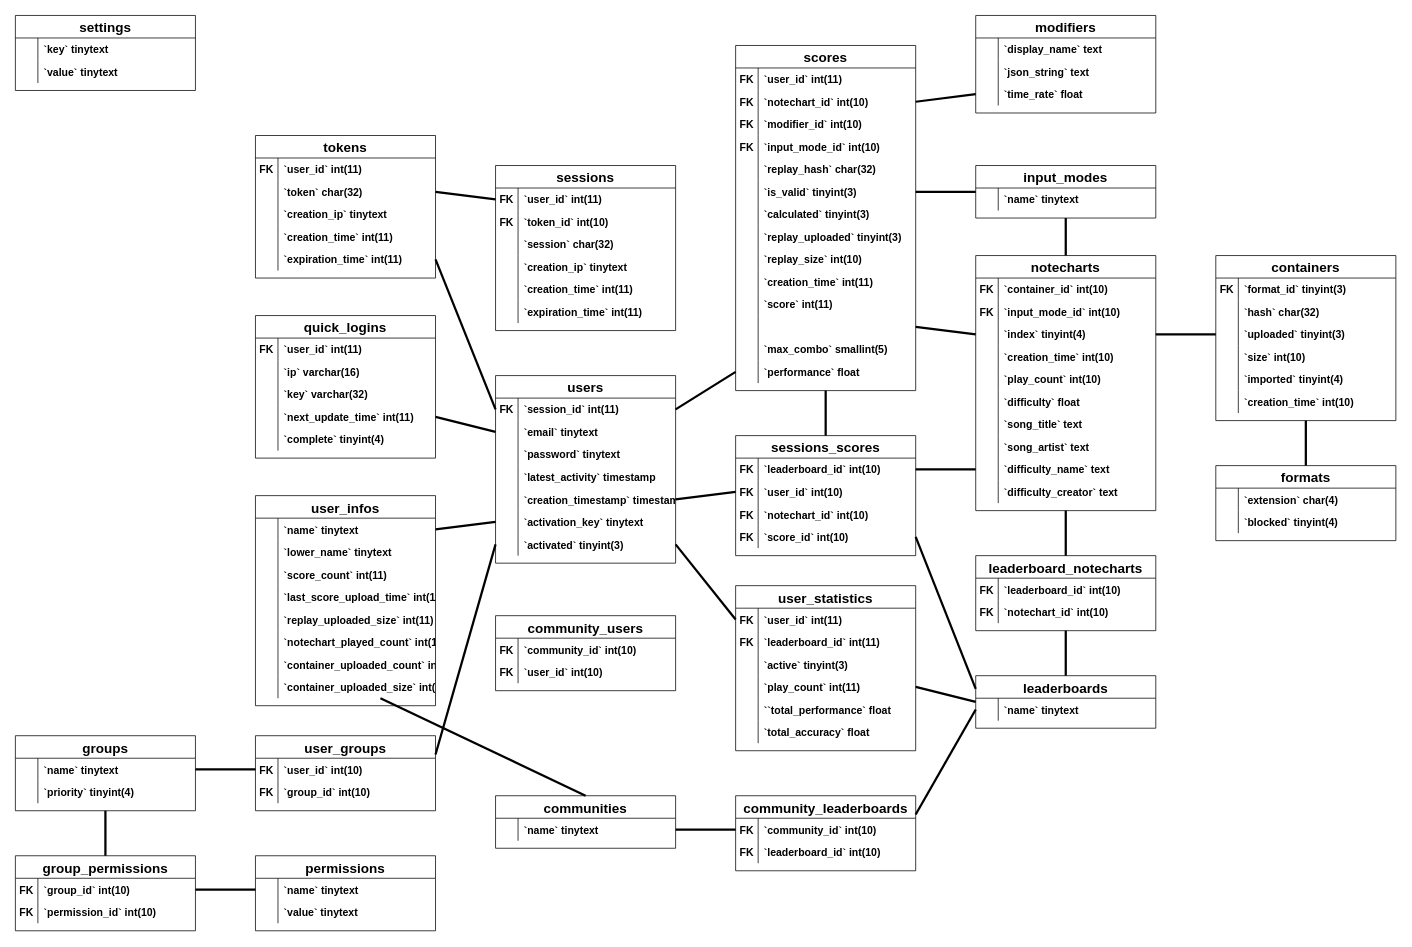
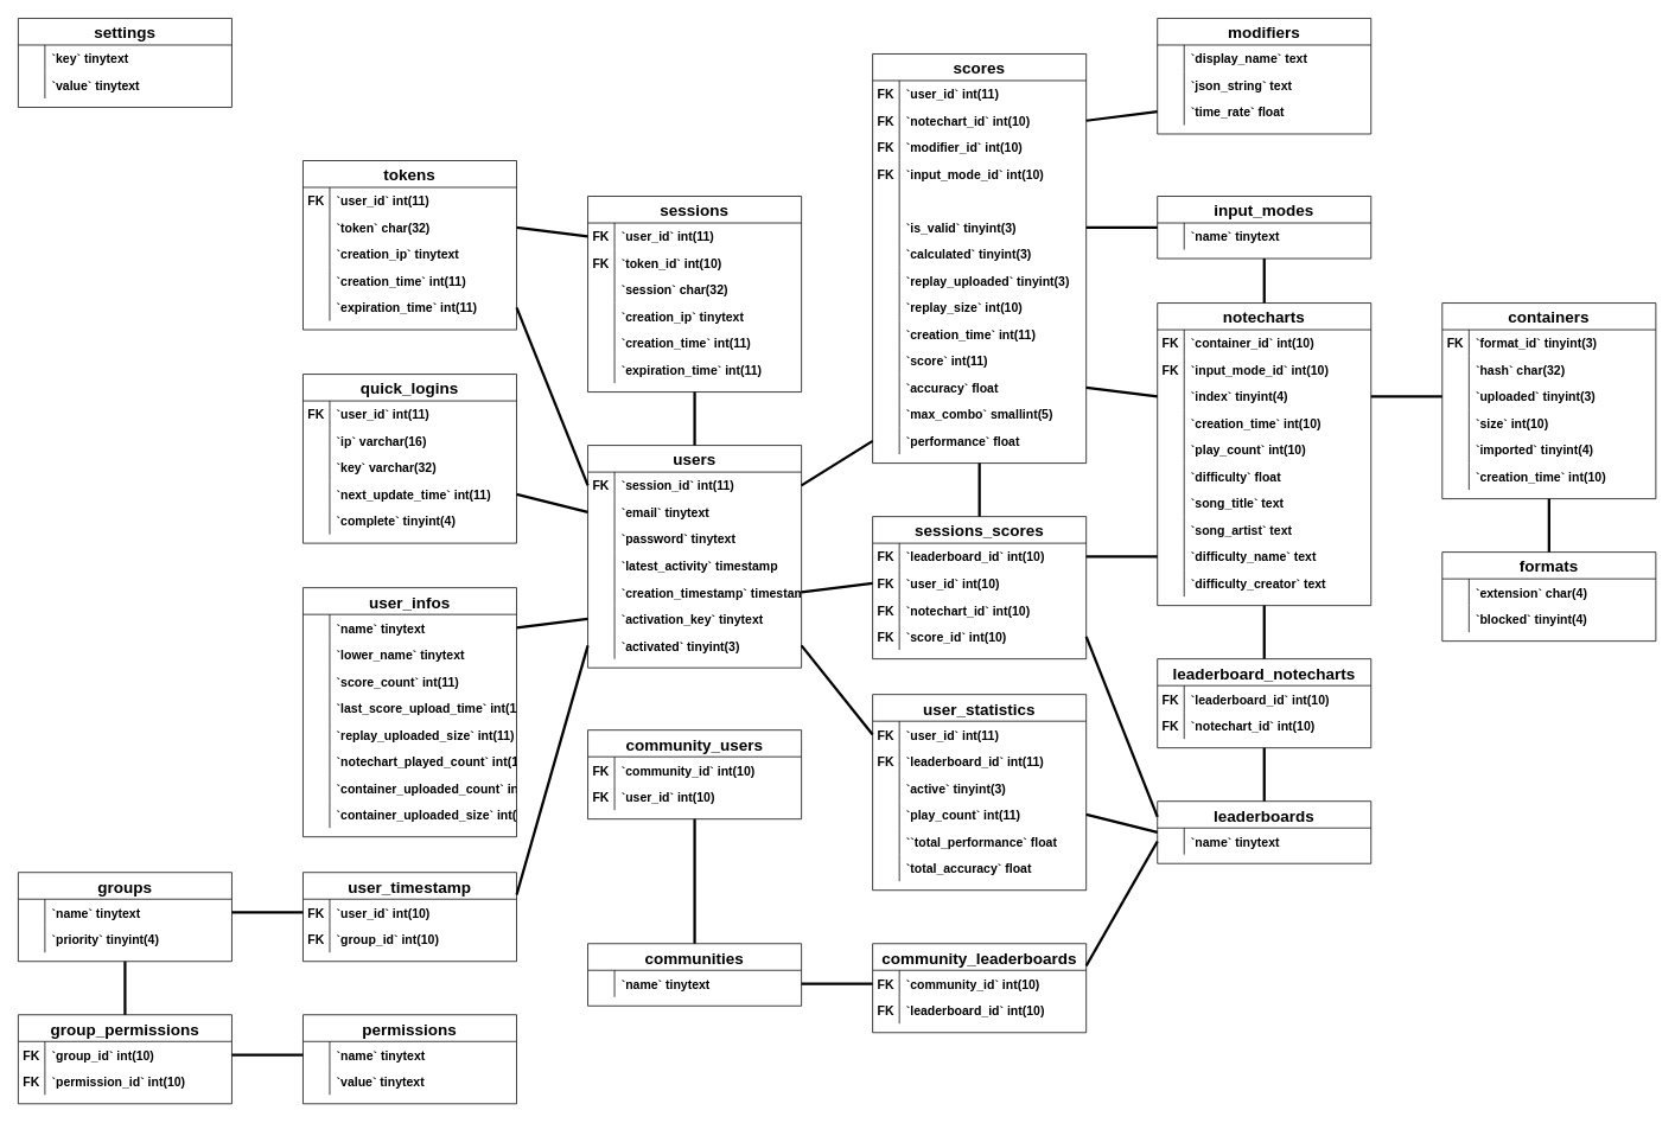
- <mxCell id="167" value="`replay_hash` char(32)" style="shape=partialRectangle;connectable=0;fillColor=none;top=0;left=0;bottom=0;right=0;align=left;spacingLeft=6;overflow=hidden;fontSize=14;fontStyle=1" parent="165" vertex="1"><mxGeometry x="30" width="210" height="30" as="geometry" /></mxCell>
+ <mxCell id="188" value="`accuracy` float" style="shape=partialRectangle;connectable=0;fillColor=none;top=0;left=0;bottom=0;right=0;align=left;spacingLeft=6;overflow=hidden;fontSize=14;fontStyle=1" parent="186" vertex="1"><mxGeometry x="30" width="210" height="30" as="geometry" /></mxCell>
+ <mxCell id="326" value="" style="fontSize=14;html=1;endArrow=none;exitX=0.5;exitY=1;exitDx=0;exitDy=0;entryX=0.5;entryY=0;entryDx=0;entryDy=0;endFill=0;fontStyle=1;strokeWidth=3;" parent="1" source="195" target="237" edge="1"><mxGeometry width="100" height="100" relative="1" as="geometry"><mxPoint x="940" y="380" as="sourcePoint" /><mxPoint x="830" y="490" as="targetPoint" /></mxGeometry></mxCell>
- <mxCell id="259" value="user_groups" style="shape=table;startSize=30;container=1;collapsible=1;childLayout=tableLayout;fixedRows=1;rowLines=0;fontStyle=1;align=center;resizeLast=1;fontSize=18;" parent="1" vertex="1"><mxGeometry x="340" y="980" width="240" height="100" as="geometry" /></mxCell>
+ <mxCell id="259" value="user_timestamp" style="shape=table;startSize=30;container=1;collapsible=1;childLayout=tableLayout;fixedRows=1;rowLines=0;fontStyle=1;align=center;resizeLast=1;fontSize=18;" parent="1" vertex="1"><mxGeometry x="340" y="980" width="240" height="100" as="geometry" /></mxCell>
- <mxCell id="315" value="" style="fontSize=14;html=1;endArrow=none;exitX=0.5;exitY=0;exitDx=0;exitDy=0;endFill=0;fontStyle=1;strokeWidth=3;" parent="1" source="2" target="290" edge="1"><mxGeometry width="100" height="100" relative="1" as="geometry"><mxPoint x="230" y="920" as="sourcePoint" /><mxPoint x="230" y="860" as="targetPoint" /></mxGeometry></mxCell>
+ <mxCell id="315" value="" style="fontSize=14;html=1;endArrow=none;exitX=0.5;exitY=0;exitDx=0;exitDy=0;entryX=0.5;entryY=1;entryDx=0;entryDy=0;endFill=0;fontStyle=1;strokeWidth=3;" parent="1" source="2" target="54" edge="1"><mxGeometry width="100" height="100" relative="1" as="geometry"><mxPoint x="230" y="920" as="sourcePoint" /><mxPoint x="230" y="860" as="targetPoint" /></mxGeometry></mxCell>
